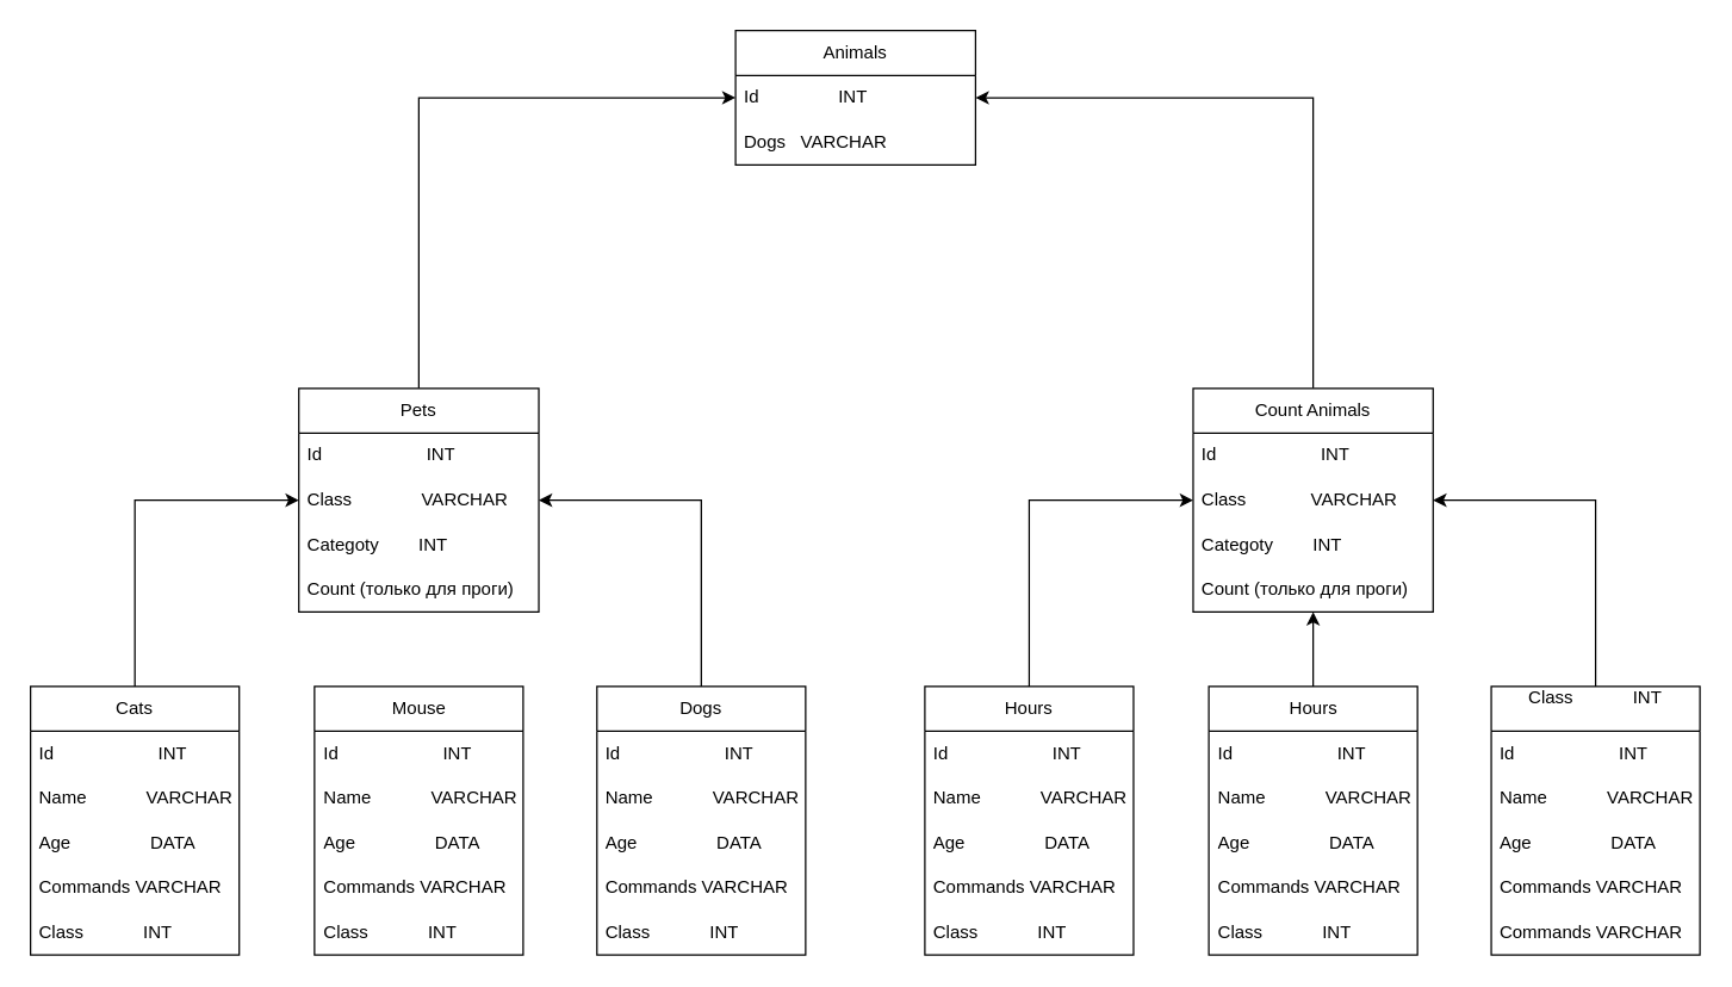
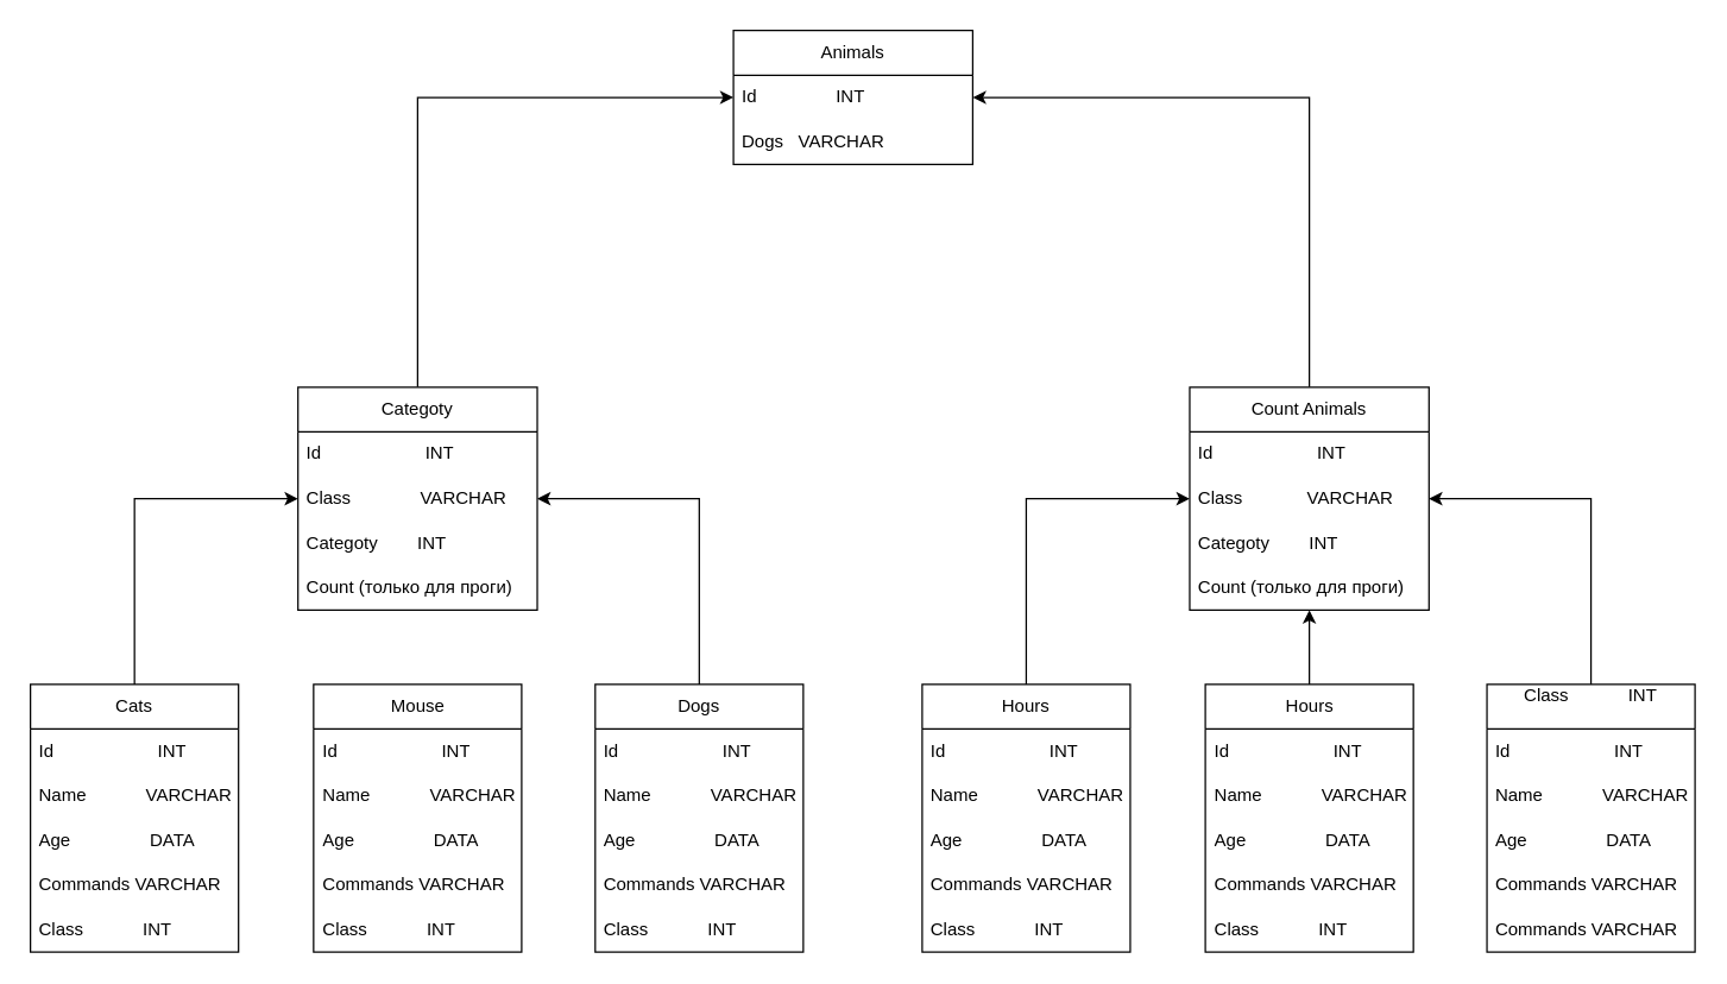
- <mxCell id="6" value="Pets" style="swimlane;fontStyle=0;childLayout=stackLayout;horizontal=1;startSize=30;horizontalStack=0;resizeParent=1;resizeParentMax=0;resizeLast=0;collapsible=1;marginBottom=0;whiteSpace=wrap;html=1;" parent="1" vertex="1"><mxGeometry x="200" y="260" width="161" height="150" as="geometry" /></mxCell>
+ <mxCell id="6" value="Categoty" style="swimlane;fontStyle=0;childLayout=stackLayout;horizontal=1;startSize=30;horizontalStack=0;resizeParent=1;resizeParentMax=0;resizeLast=0;collapsible=1;marginBottom=0;whiteSpace=wrap;html=1;" parent="1" vertex="1"><mxGeometry x="200" y="260" width="161" height="150" as="geometry" /></mxCell>
